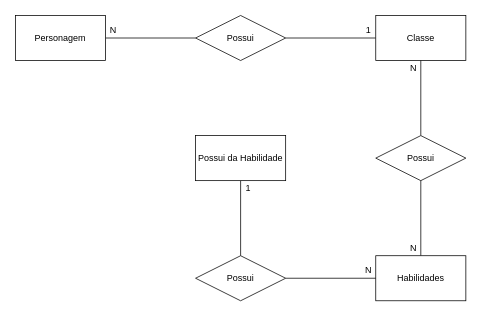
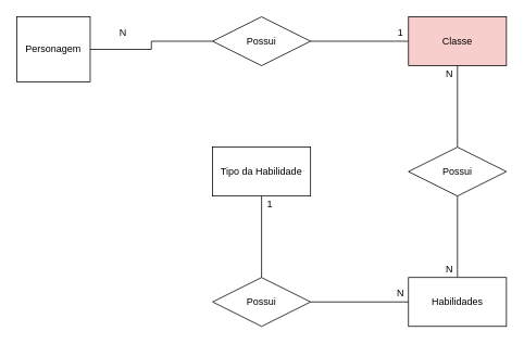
- <mxCell id="3" value="Personagem" style="rounded=0;whiteSpace=wrap;html=1;" vertex="1" parent="1"><mxGeometry x="20" y="20" width="120" height="60" as="geometry" /></mxCell>
+ <mxCell id="3" value="Personagem" style="rounded=0;whiteSpace=wrap;html=1;" vertex="1" parent="1"><mxGeometry x="20" y="20" width="90" height="80" as="geometry" /></mxCell>
- <mxCell id="6" value="Classe" style="rounded=0;whiteSpace=wrap;html=1;" vertex="1" parent="1"><mxGeometry x="500" y="20" width="120" height="60" as="geometry" /></mxCell>
+ <mxCell id="6" value="Classe" style="rounded=0;whiteSpace=wrap;html=1;fillColor=#f8cecc;" vertex="1" parent="1"><mxGeometry x="500" y="20" width="120" height="60" as="geometry" /></mxCell>
- <mxCell id="14" value="Possui da Habilidade" style="rounded=0;whiteSpace=wrap;html=1;" vertex="1" parent="1"><mxGeometry x="260" y="180" width="120" height="60" as="geometry" /></mxCell>
+ <mxCell id="14" value="Tipo da Habilidade" style="rounded=0;whiteSpace=wrap;html=1;" vertex="1" parent="1"><mxGeometry x="260" y="180" width="120" height="60" as="geometry" /></mxCell>
